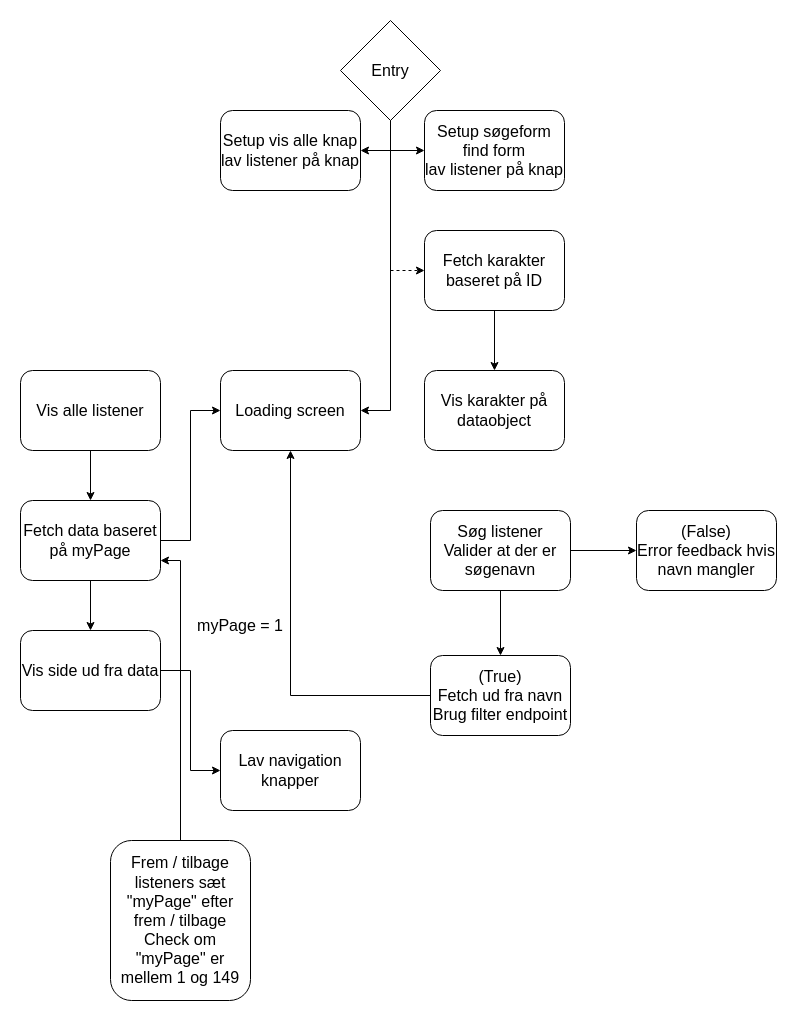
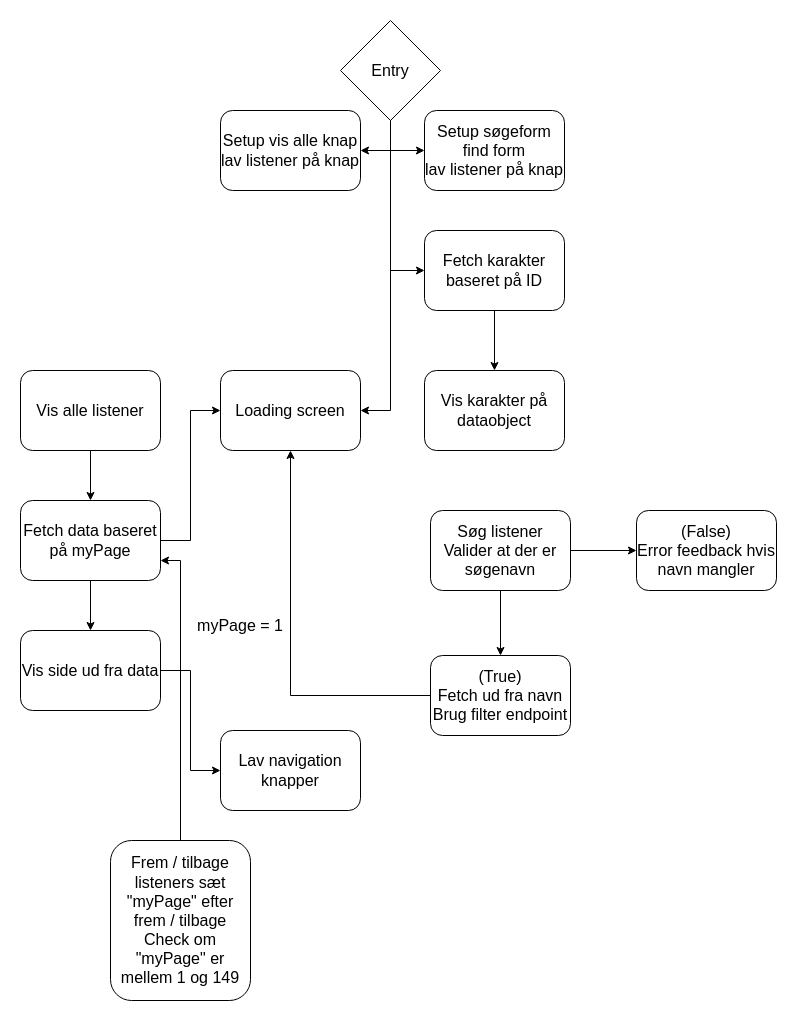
- <mxCell id="7" style="edgeStyle=orthogonalEdgeStyle;rounded=0;orthogonalLoop=1;jettySize=auto;html=1;entryX=0;entryY=0.5;entryDx=0;entryDy=0;fontSize=16;dashed=1;" edge="1" parent="1" source="10" target="12"><mxGeometry relative="1" as="geometry" /></mxCell>
+ <mxCell id="7" style="edgeStyle=orthogonalEdgeStyle;rounded=0;orthogonalLoop=1;jettySize=auto;html=1;entryX=0;entryY=0.5;entryDx=0;entryDy=0;fontSize=16;" edge="1" parent="1" source="10" target="12"><mxGeometry relative="1" as="geometry" /></mxCell>
